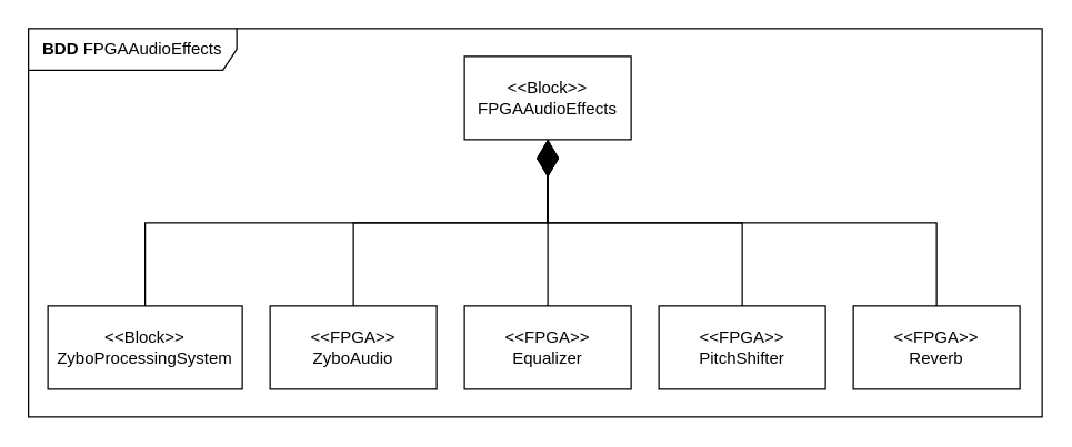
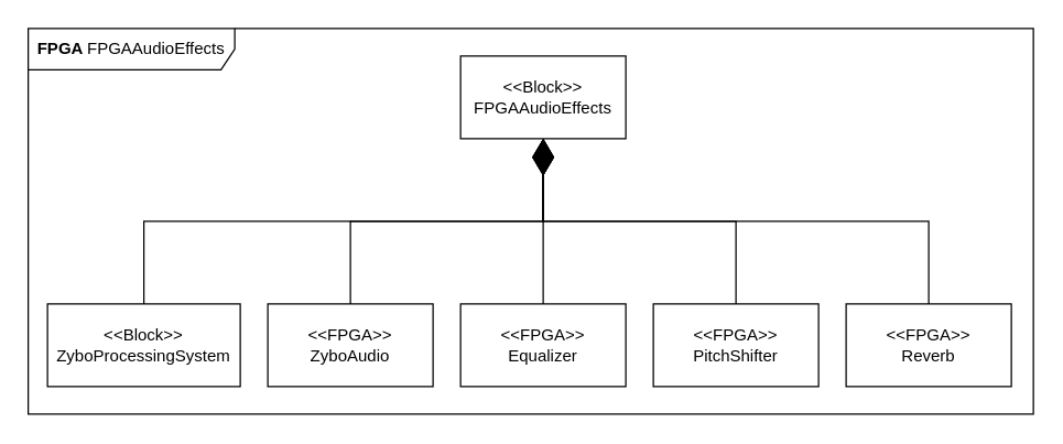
- <mxCell id="13" value="&lt;b&gt;BDD &lt;/b&gt;FPGAAudioEffects" style="shape=umlFrame;whiteSpace=wrap;html=1;pointerEvents=0;width=150;height=30;" vertex="1" parent="1"><mxGeometry x="20" y="20" width="730" height="280" as="geometry" /></mxCell>
+ <mxCell id="13" value="&lt;b&gt;FPGA &lt;/b&gt;FPGAAudioEffects" style="shape=umlFrame;whiteSpace=wrap;html=1;pointerEvents=0;width=150;height=30;" vertex="1" parent="1"><mxGeometry x="20" y="20" width="730" height="280" as="geometry" /></mxCell>
